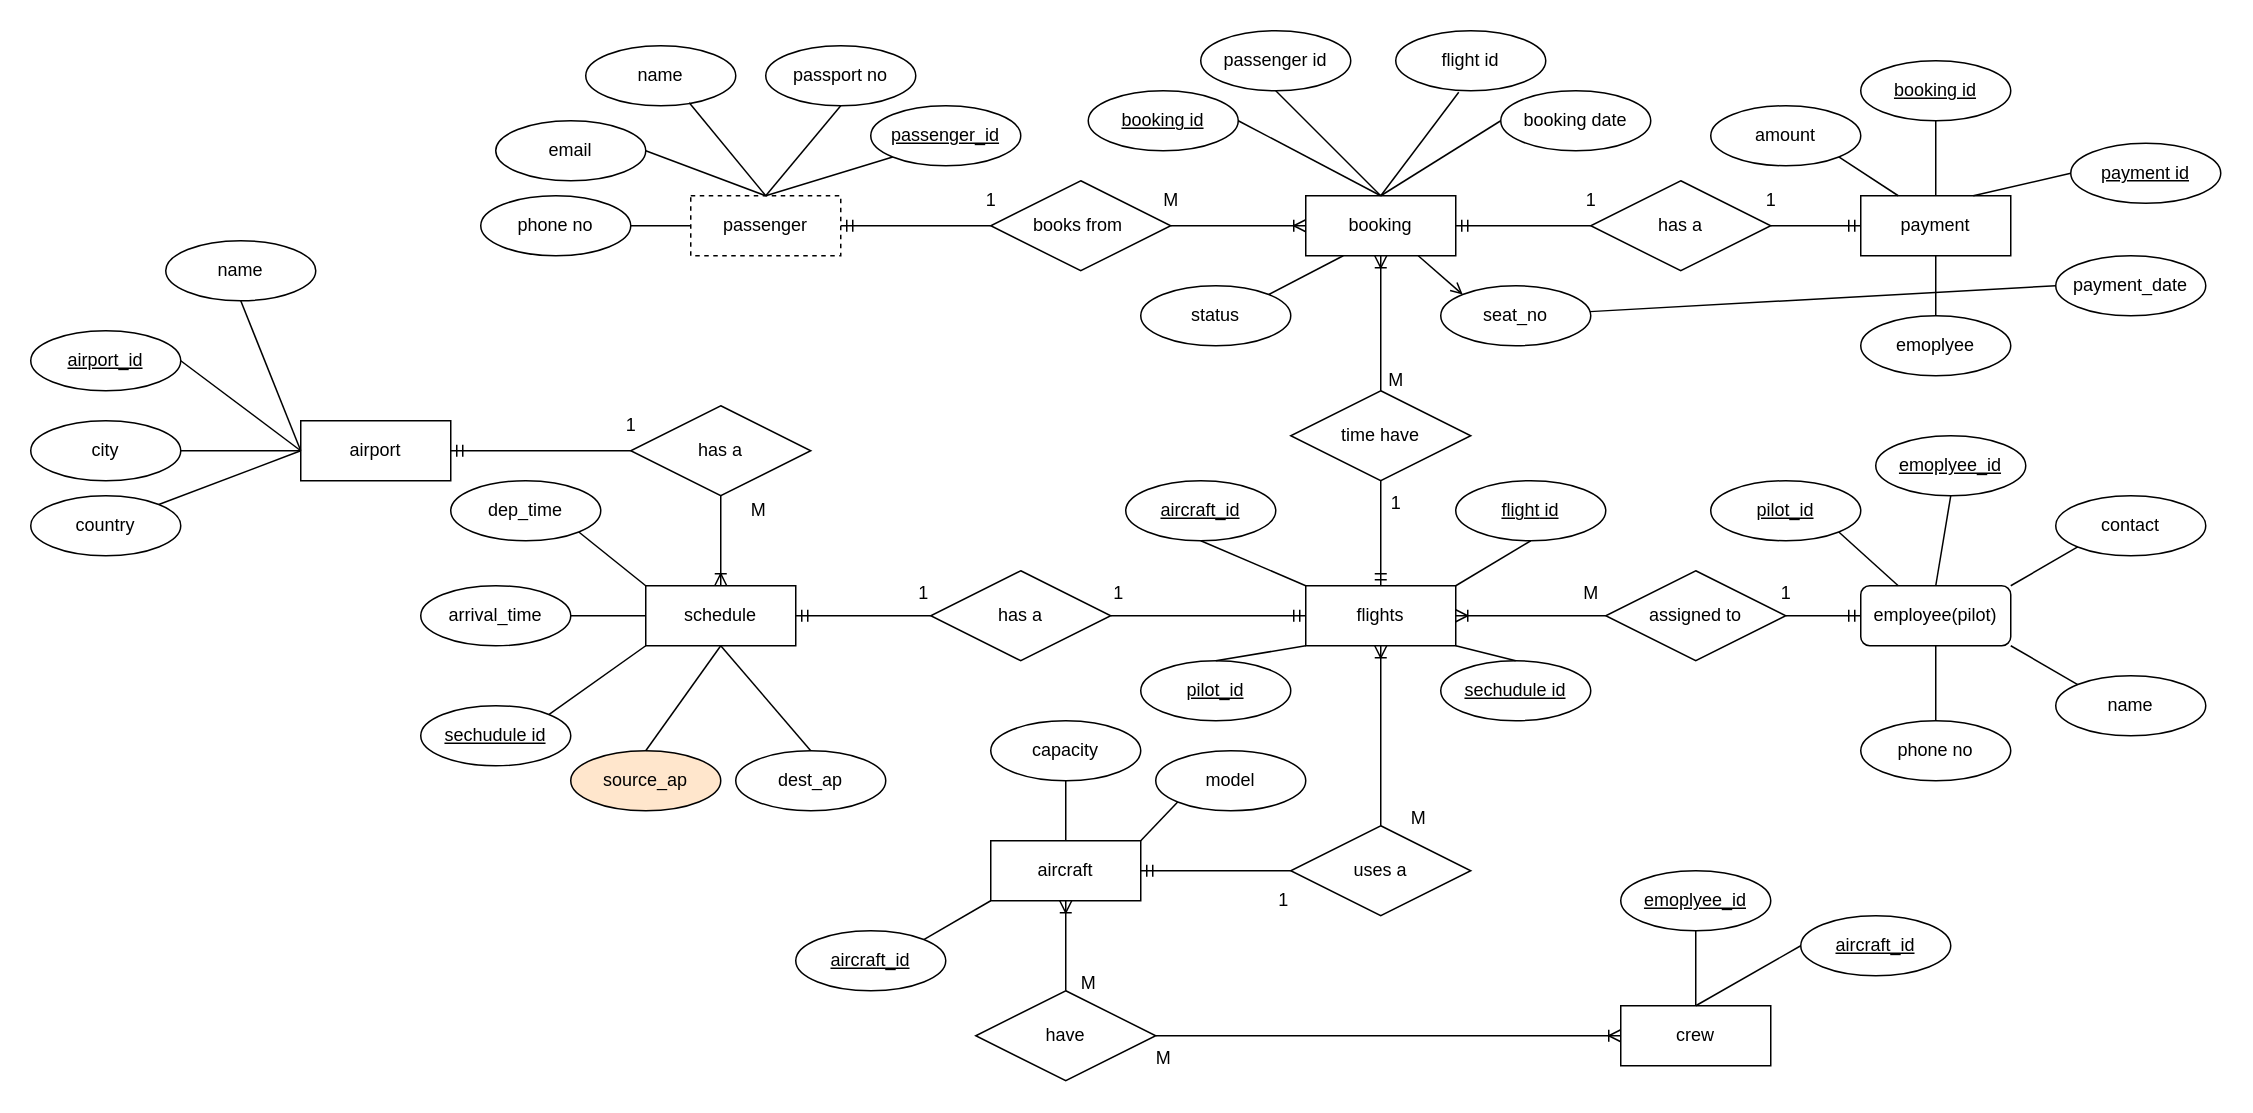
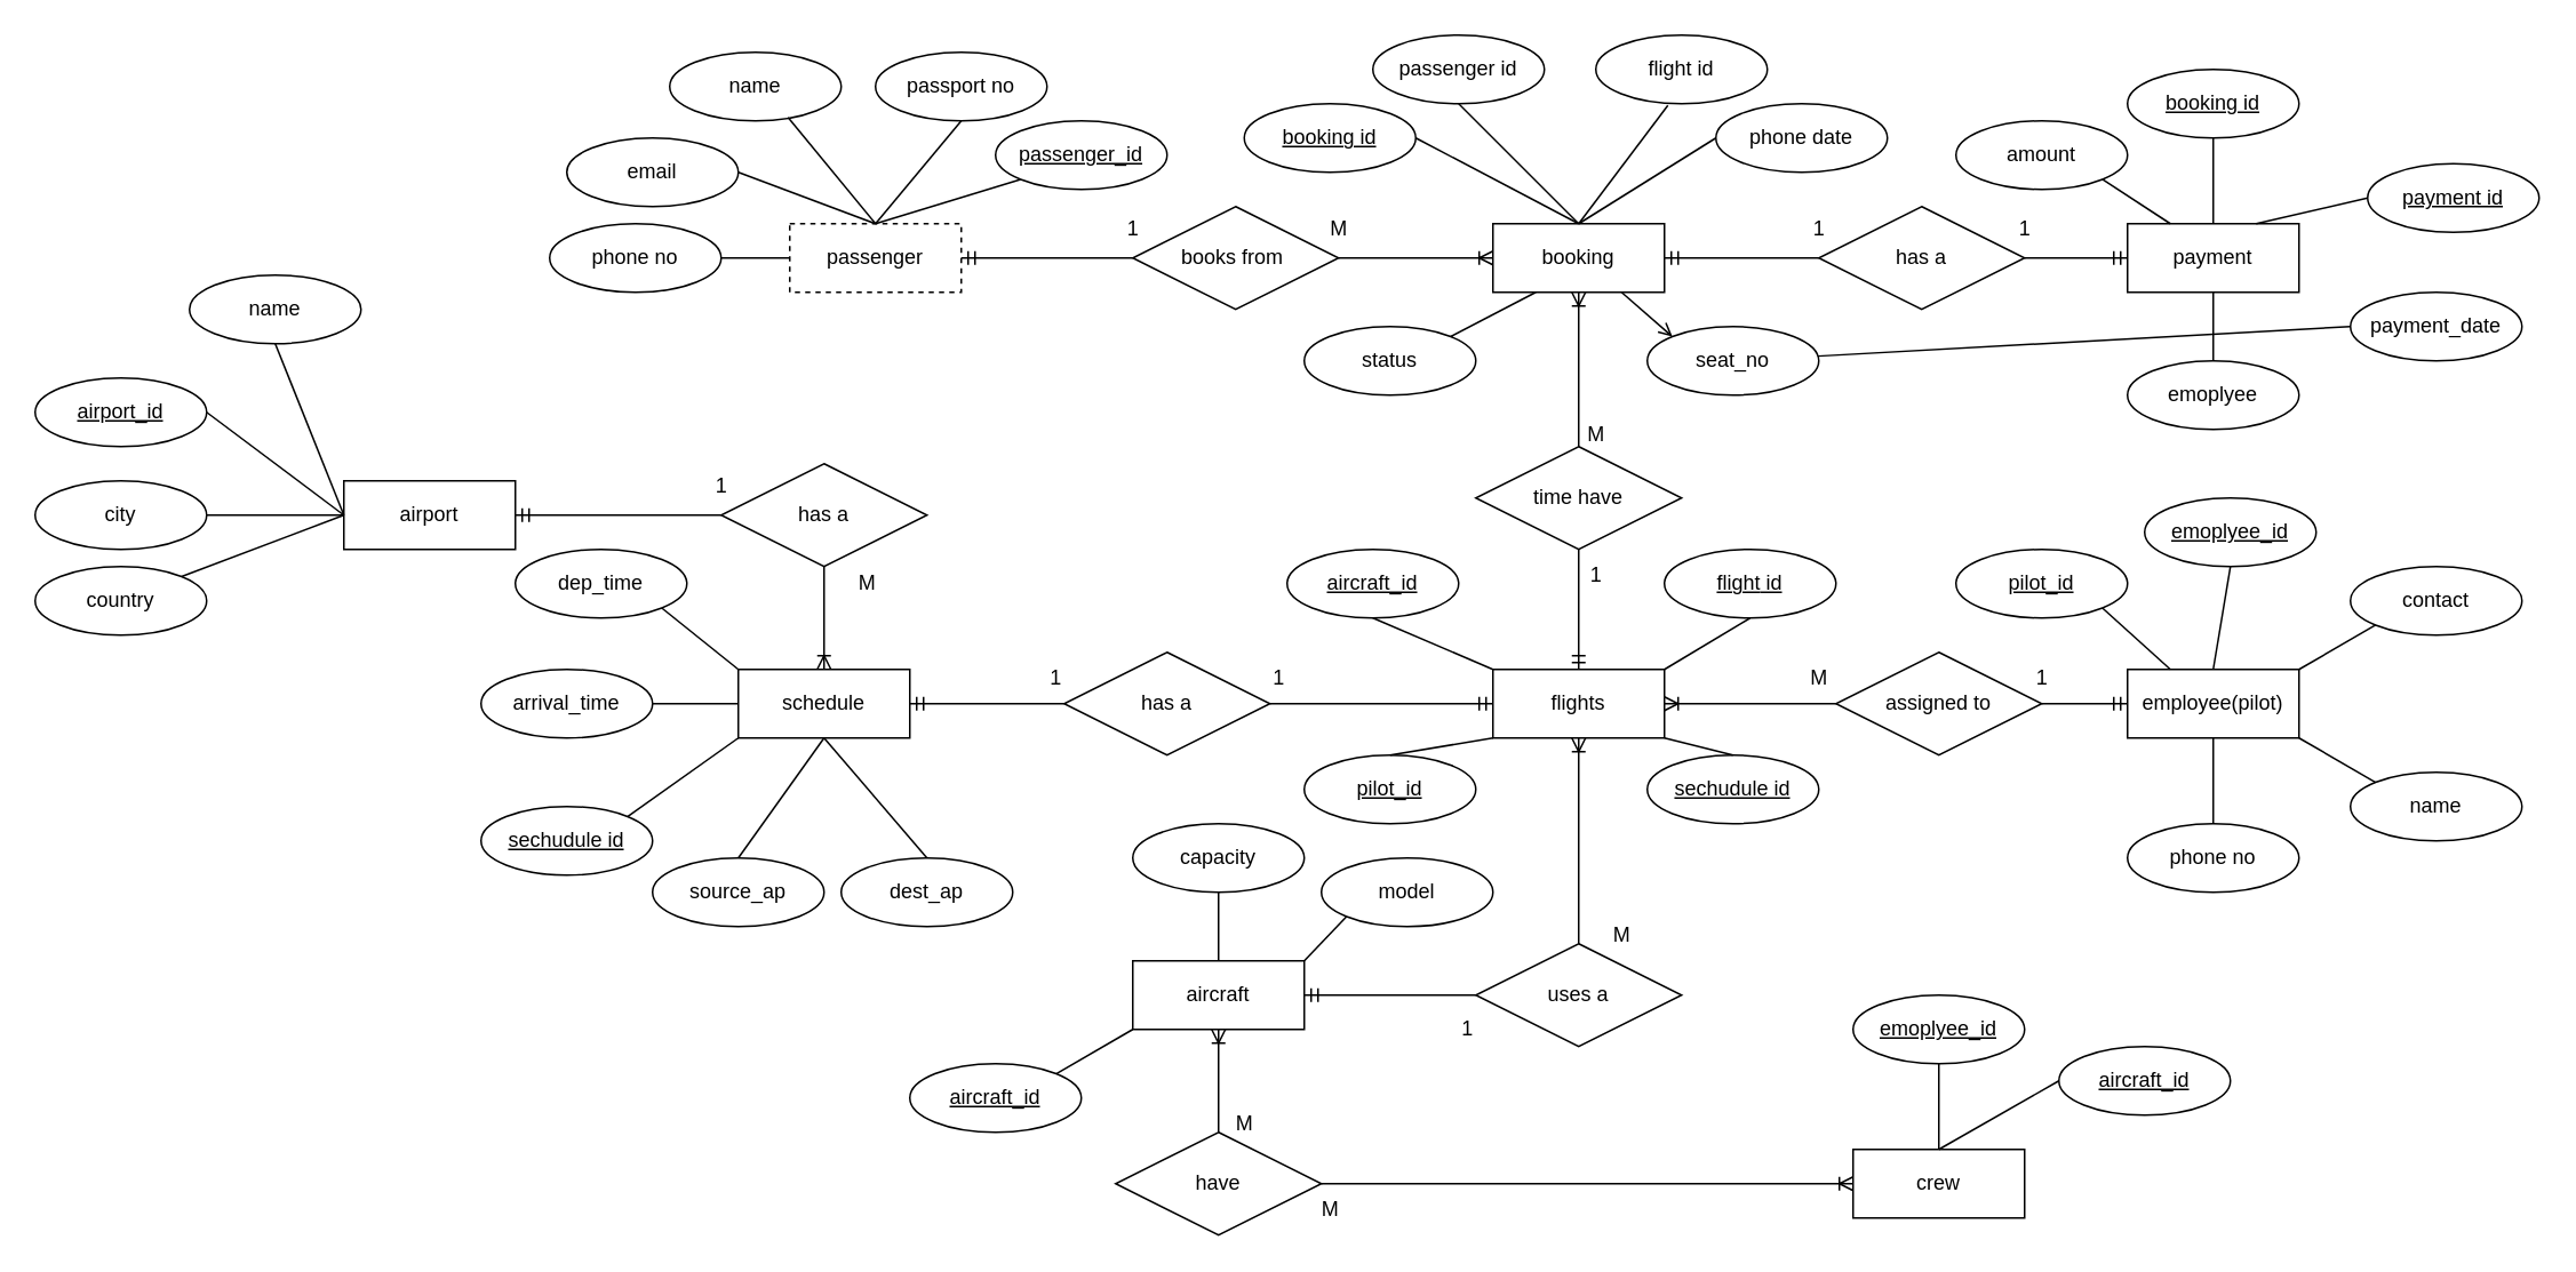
- <mxCell id="63" value="booking date" style="ellipse;whiteSpace=wrap;html=1;align=center;" vertex="1" parent="1"><mxGeometry x="1000" y="60" width="100" height="40" as="geometry" /></mxCell>
+ <mxCell id="63" value="phone date" style="ellipse;whiteSpace=wrap;html=1;align=center;" vertex="1" parent="1"><mxGeometry x="1000" y="60" width="100" height="40" as="geometry" /></mxCell>
- <mxCell id="33" value="employee(pilot)" style="whiteSpace=wrap;html=1;align=center;rounded=1;" vertex="1" parent="1"><mxGeometry x="1240" y="390" width="100" height="40" as="geometry" /></mxCell>
+ <mxCell id="33" value="employee(pilot)" style="whiteSpace=wrap;html=1;align=center;" vertex="1" parent="1"><mxGeometry x="1240" y="390" width="100" height="40" as="geometry" /></mxCell>
- <mxCell id="79" value="source_ap" style="ellipse;whiteSpace=wrap;html=1;align=center;fillColor=#ffe6cc;" vertex="1" parent="1"><mxGeometry x="380" y="500" width="100" height="40" as="geometry" /></mxCell>
+ <mxCell id="79" value="source_ap" style="ellipse;whiteSpace=wrap;html=1;align=center;" vertex="1" parent="1"><mxGeometry x="380" y="500" width="100" height="40" as="geometry" /></mxCell>
